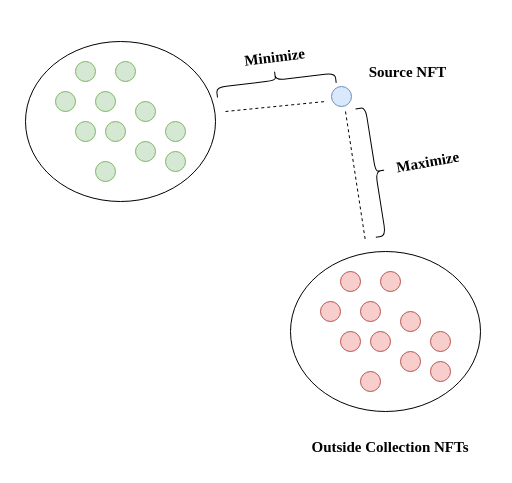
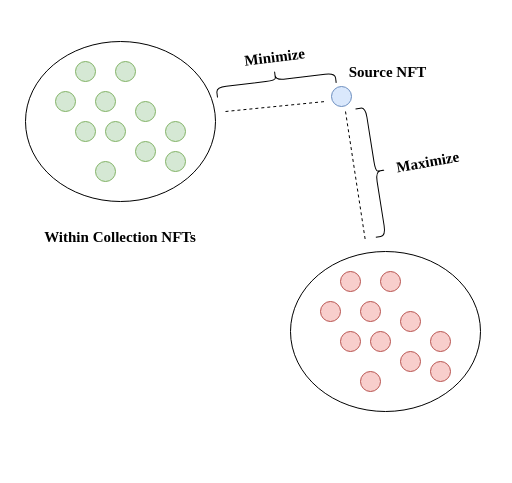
- <mxCell id="28" value="&lt;b&gt;Source NFT&lt;br&gt;&lt;/b&gt;" style="text;html=1;strokeColor=none;fillColor=none;align=center;verticalAlign=middle;whiteSpace=wrap;rounded=0;fontFamily=Times New Roman;fontSize=15;" vertex="1" parent="2"><mxGeometry x="345" y="20.068" width="85" height="30" as="geometry" /></mxCell>
+ <mxCell id="28" value="&lt;b&gt;Source NFT&lt;br&gt;&lt;/b&gt;" style="text;html=1;strokeColor=none;fillColor=none;align=center;verticalAlign=middle;whiteSpace=wrap;rounded=0;fontFamily=Times New Roman;fontSize=15;" vertex="1" parent="2"><mxGeometry x="325" y="20.068" width="85" height="30" as="geometry" /></mxCell>
+ <mxCell id="29" value="&lt;b&gt;Within Collection NFTs&lt;/b&gt;" style="text;html=1;strokeColor=none;fillColor=none;align=center;verticalAlign=middle;whiteSpace=wrap;rounded=0;fontFamily=Times New Roman;fontSize=15;" vertex="1" parent="2"><mxGeometry y="185.068" width="200" height="30" as="geometry" /></mxCell>
- <mxCell id="30" value="&lt;b&gt;Outside Collection NFTs&lt;/b&gt;" style="text;html=1;strokeColor=none;fillColor=none;align=center;verticalAlign=middle;whiteSpace=wrap;rounded=0;fontFamily=Times New Roman;fontSize=15;" vertex="1" parent="2"><mxGeometry x="270" y="395.068" width="200" height="30" as="geometry" /></mxCell>
